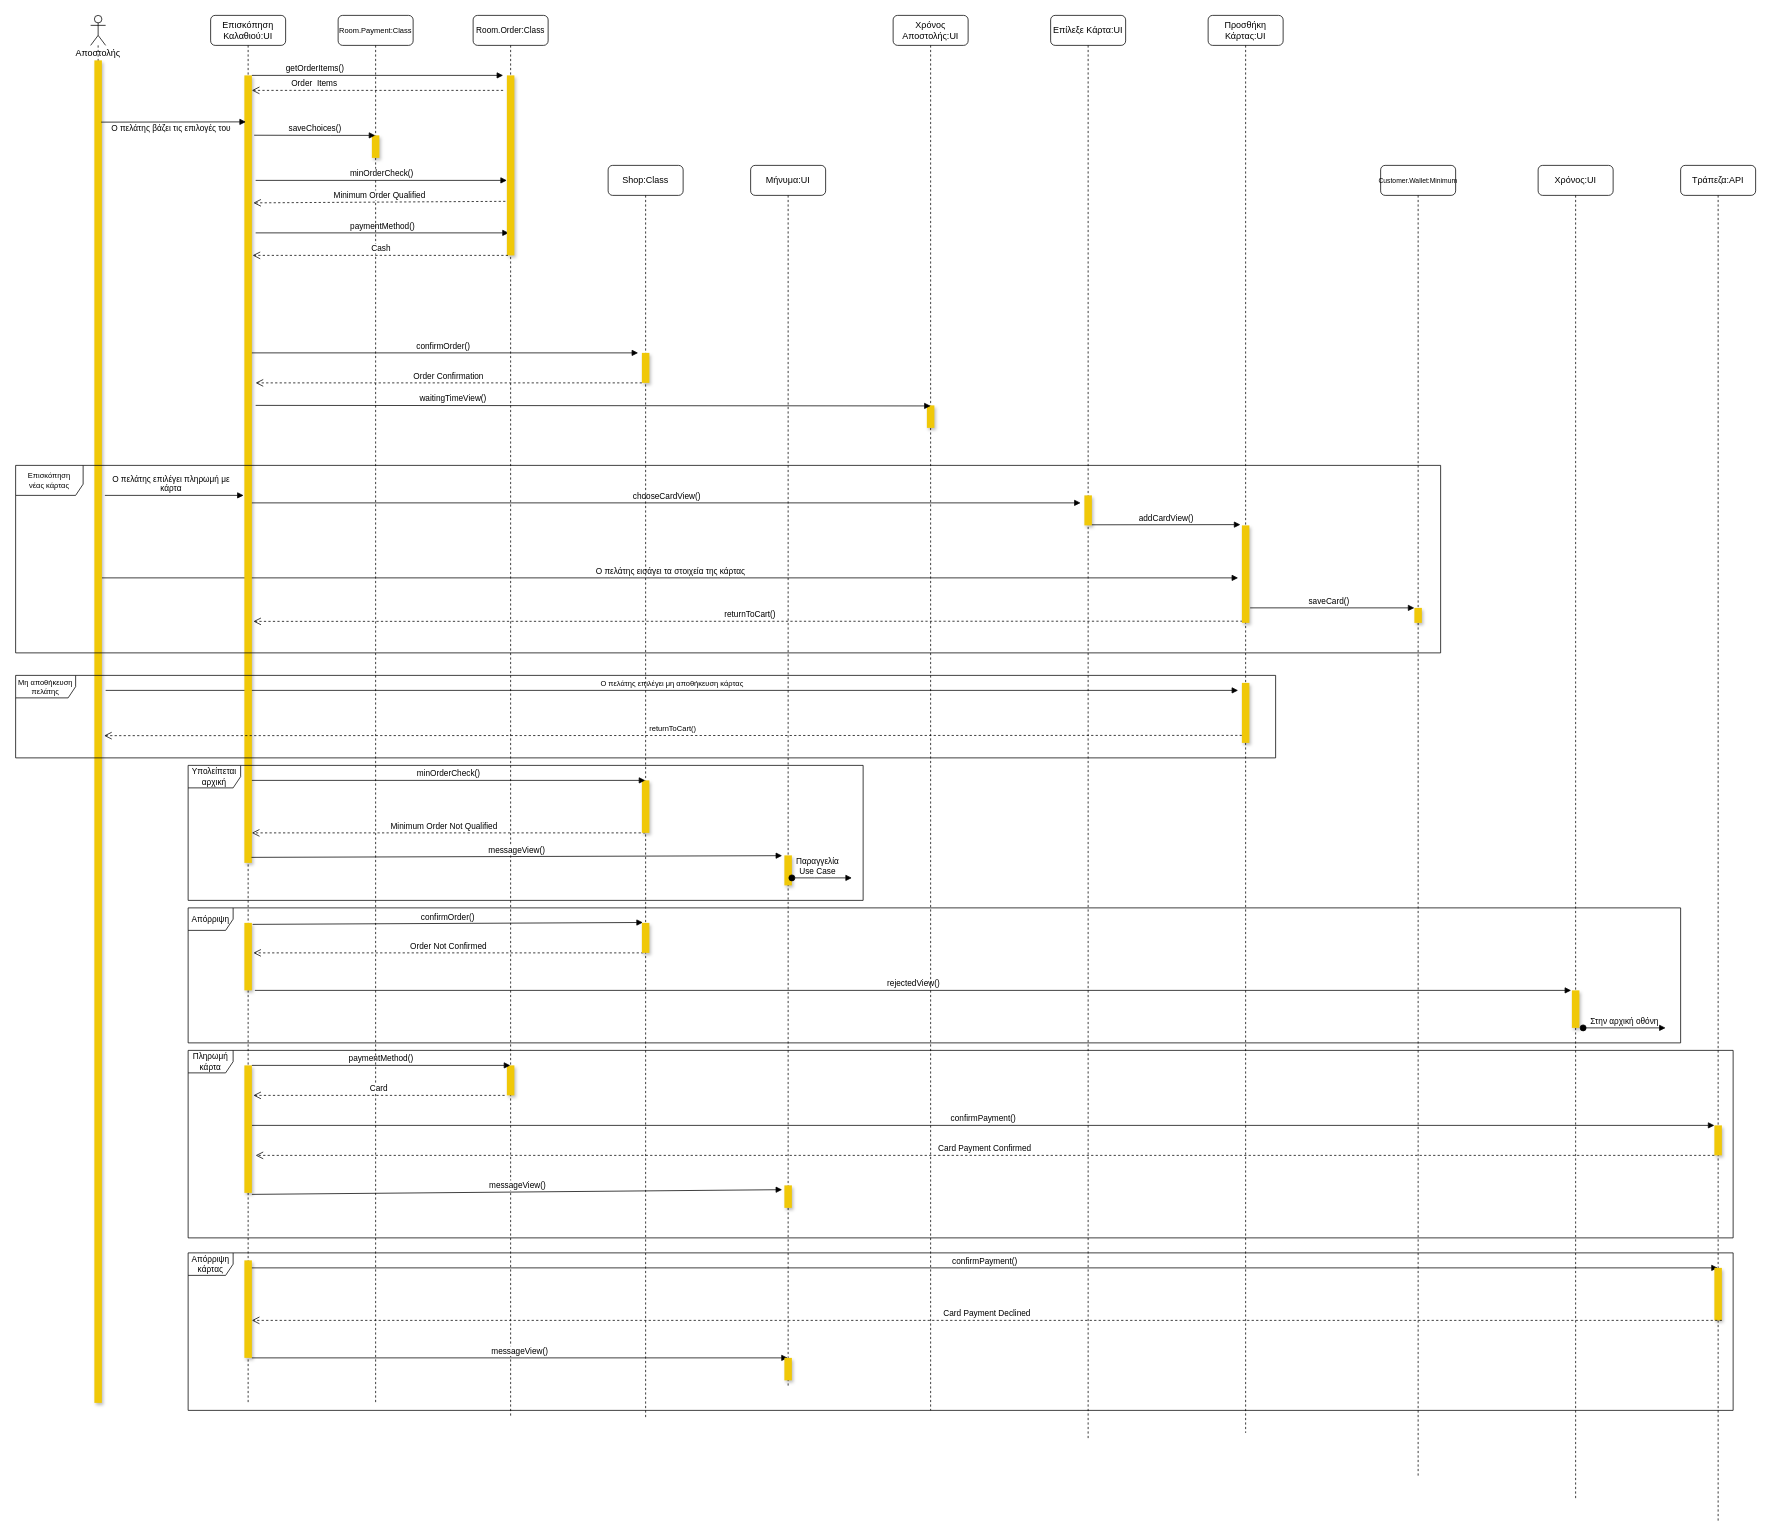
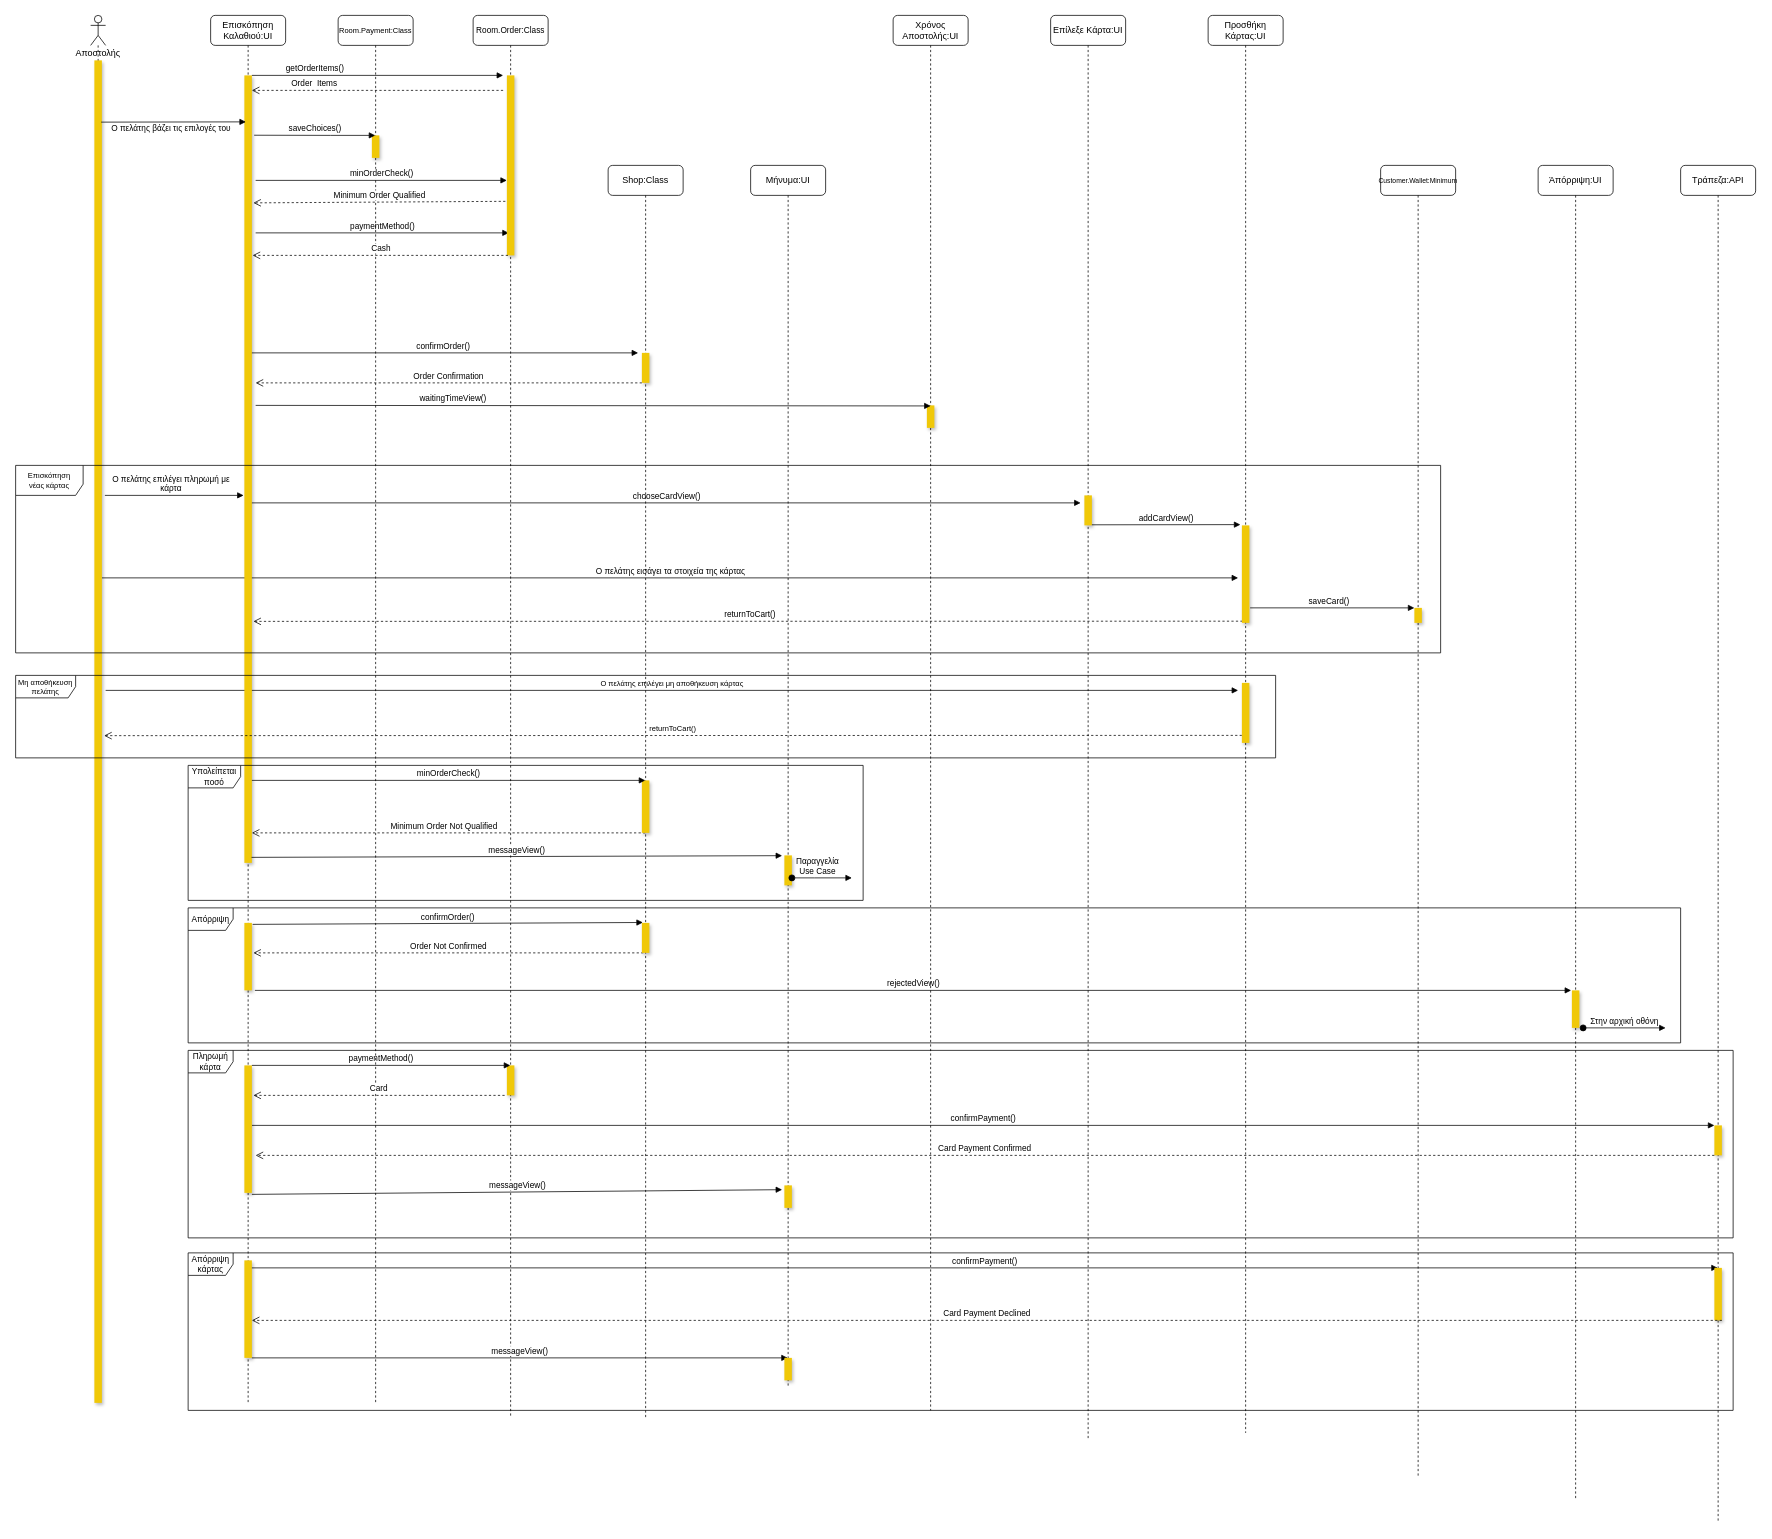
- <mxCell id="43" value="Χρόνος:UI" style="shape=umlLifeline;perimeter=lifelinePerimeter;whiteSpace=wrap;html=1;container=1;collapsible=0;recursiveResize=0;outlineConnect=0;rounded=1;" parent="1" vertex="1"><mxGeometry x="2050" y="220" width="100" height="1780" as="geometry" /></mxCell>
+ <mxCell id="43" value="Άπόρριψη:UI" style="shape=umlLifeline;perimeter=lifelinePerimeter;whiteSpace=wrap;html=1;container=1;collapsible=0;recursiveResize=0;outlineConnect=0;rounded=1;" parent="1" vertex="1"><mxGeometry x="2050" y="220" width="100" height="1780" as="geometry" /></mxCell>
- <mxCell id="75" value="Υπολείπεται αρχική" style="shape=umlFrame;whiteSpace=wrap;html=1;shadow=0;fontSize=11;fillColor=#FFFFFF;width=70;height=30;" parent="1" vertex="1"><mxGeometry x="250" y="1020" width="900" height="180" as="geometry" /></mxCell>
+ <mxCell id="75" value="Υπολείπεται ποσό" style="shape=umlFrame;whiteSpace=wrap;html=1;shadow=0;fontSize=11;fillColor=#FFFFFF;width=70;height=30;" parent="1" vertex="1"><mxGeometry x="250" y="1020" width="900" height="180" as="geometry" /></mxCell>
